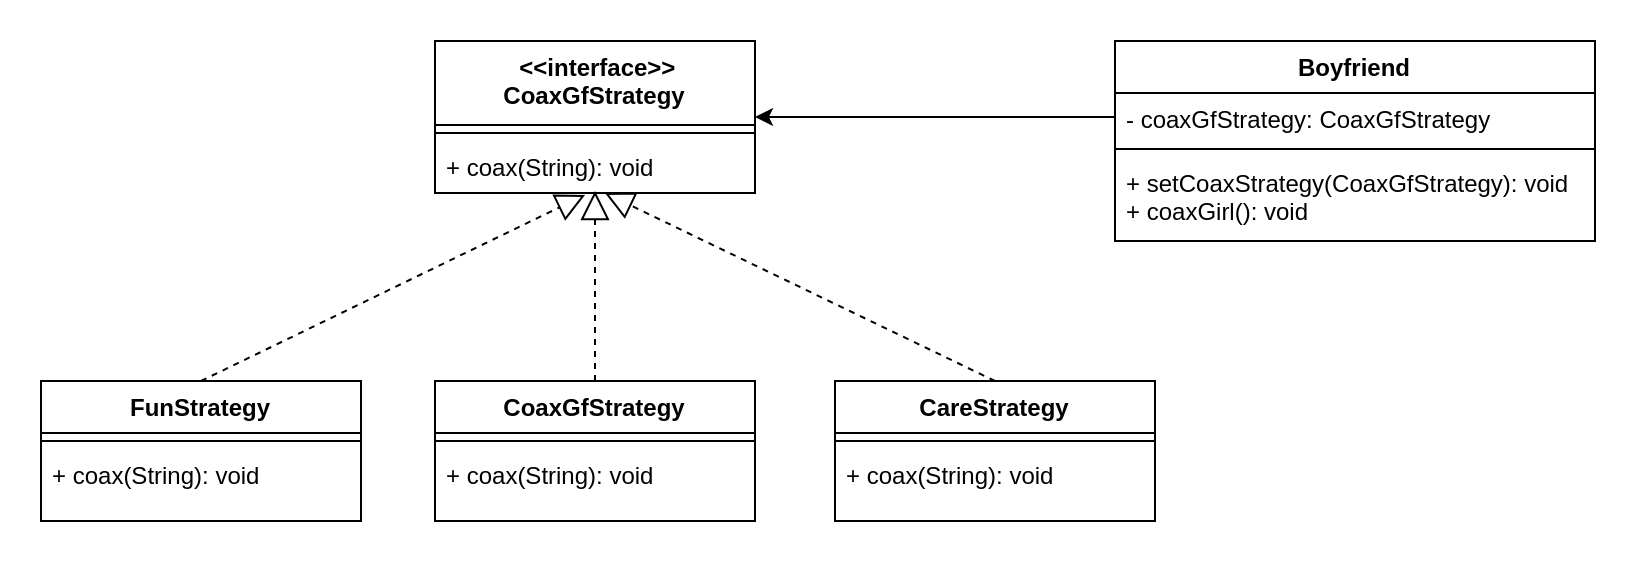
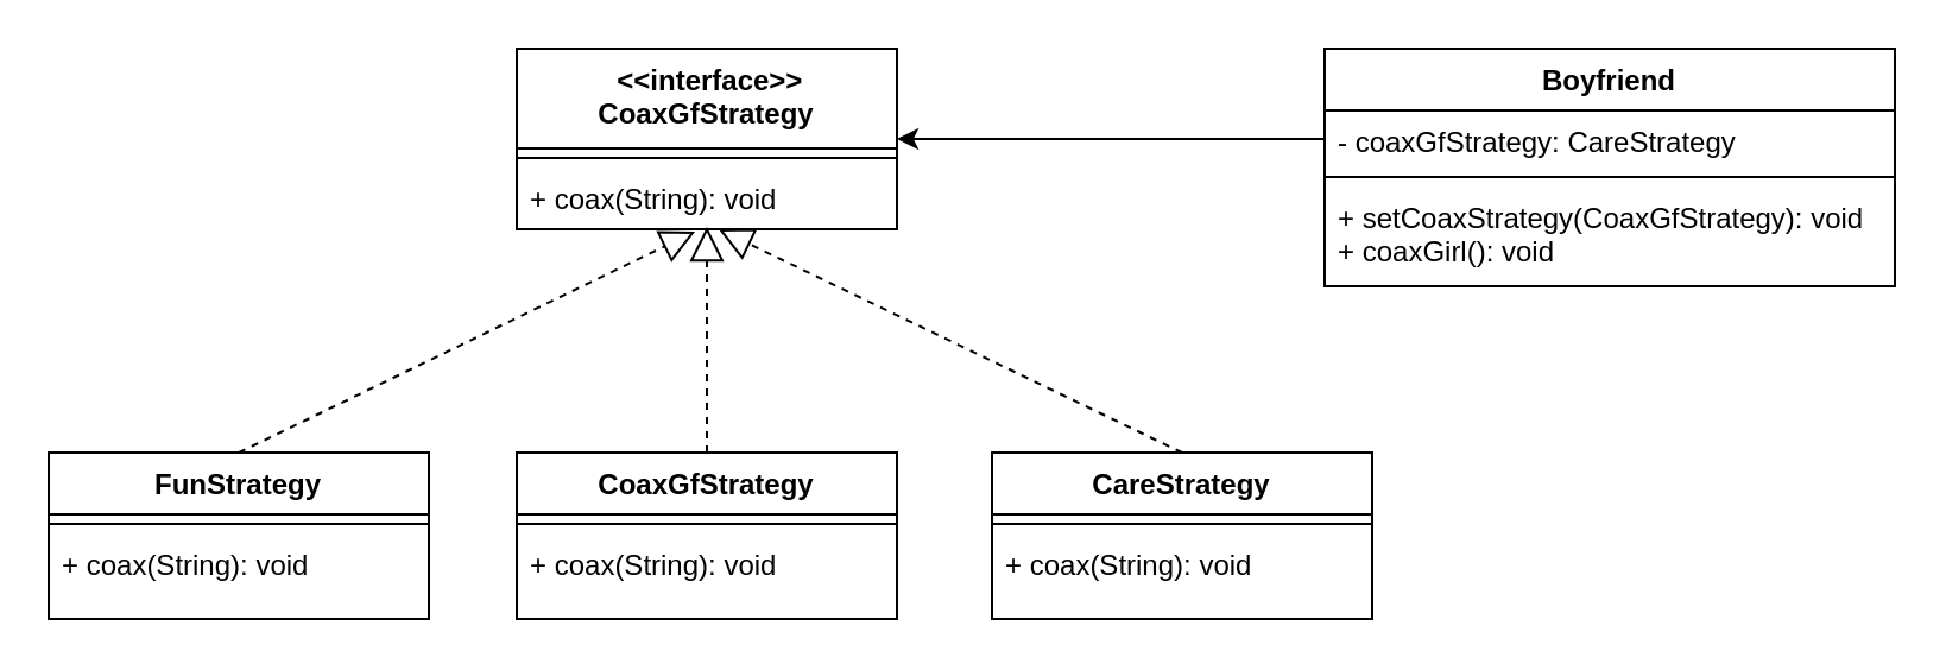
- <mxCell id="18" value="- coaxGfStrategy: CoaxGfStrategy" style="text;strokeColor=none;fillColor=none;align=left;verticalAlign=top;spacingLeft=4;spacingRight=4;overflow=hidden;rotatable=0;points=[[0,0.5],[1,0.5]];portConstraint=eastwest;" parent="17" vertex="1"><mxGeometry y="26" width="240" height="24" as="geometry" /></mxCell>
+ <mxCell id="18" value="- coaxGfStrategy: CareStrategy" style="text;strokeColor=none;fillColor=none;align=left;verticalAlign=top;spacingLeft=4;spacingRight=4;overflow=hidden;rotatable=0;points=[[0,0.5],[1,0.5]];portConstraint=eastwest;" parent="17" vertex="1"><mxGeometry y="26" width="240" height="24" as="geometry" /></mxCell>
